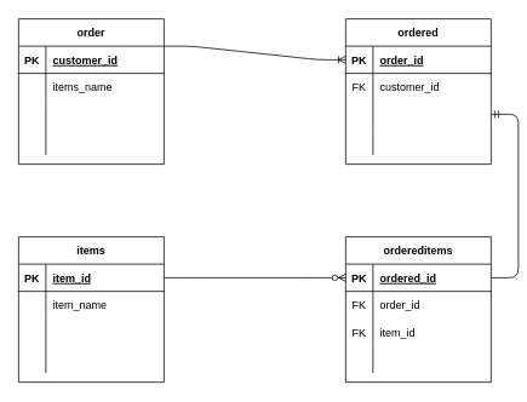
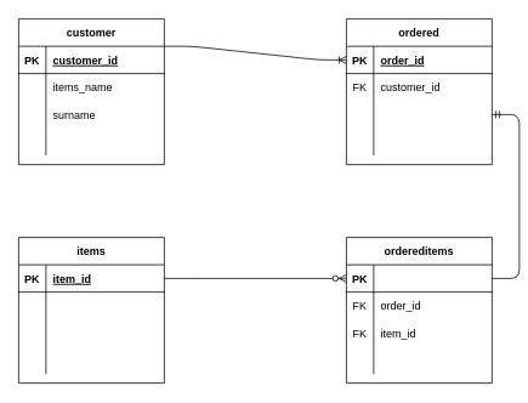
- <mxCell id="14" value="order" style="shape=table;startSize=30;container=1;collapsible=1;childLayout=tableLayout;fixedRows=1;rowLines=0;fontStyle=1;align=center;resizeLast=1;" parent="1" vertex="1"><mxGeometry x="20" y="20" width="160" height="160" as="geometry" /></mxCell>
+ <mxCell id="14" value="customer" style="shape=table;startSize=30;container=1;collapsible=1;childLayout=tableLayout;fixedRows=1;rowLines=0;fontStyle=1;align=center;resizeLast=1;" parent="1" vertex="1"><mxGeometry x="20" y="20" width="160" height="160" as="geometry" /></mxCell>
+ <mxCell id="23" value="surname" style="shape=partialRectangle;connectable=0;fillColor=none;top=0;left=0;bottom=0;right=0;align=left;spacingLeft=6;overflow=hidden;" parent="21" vertex="1"><mxGeometry x="30" width="130" height="30" as="geometry" /></mxCell>
- <mxCell id="31" value="ordered_id" style="shape=partialRectangle;connectable=0;fillColor=none;top=0;left=0;bottom=0;right=0;align=left;spacingLeft=6;fontStyle=5;overflow=hidden;" parent="29" vertex="1"><mxGeometry x="30" width="130" height="30" as="geometry" /></mxCell>
- <mxCell id="8" value="item_name" style="shape=partialRectangle;connectable=0;fillColor=none;top=0;left=0;bottom=0;right=0;align=left;spacingLeft=6;overflow=hidden;" parent="6" vertex="1"><mxGeometry x="30" width="130" height="30" as="geometry" /></mxCell>
